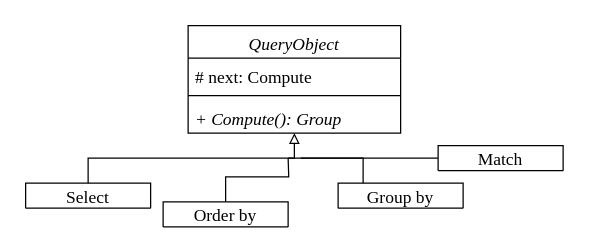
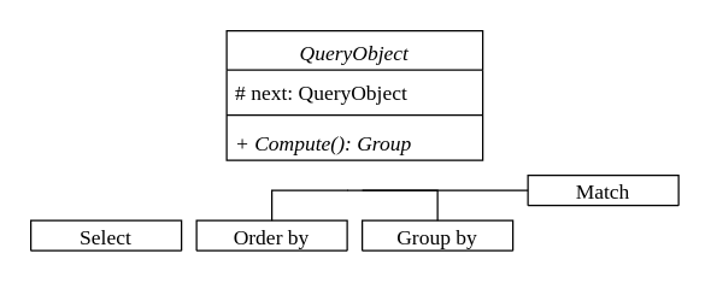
- <mxCell id="6" value="# next: Compute" style="text;strokeColor=none;fillColor=none;align=left;verticalAlign=top;spacingLeft=4;spacingRight=4;overflow=hidden;rotatable=0;points=[[0,0.5],[1,0.5]];portConstraint=eastwest;fontFamily=CMU Serif;fontSize=14;" parent="5" vertex="1"><mxGeometry y="26" width="170" height="26" as="geometry" /></mxCell>
+ <mxCell id="6" value="# next: QueryObject" style="text;strokeColor=none;fillColor=none;align=left;verticalAlign=top;spacingLeft=4;spacingRight=4;overflow=hidden;rotatable=0;points=[[0,0.5],[1,0.5]];portConstraint=eastwest;fontFamily=CMU Serif;fontSize=14;" parent="5" vertex="1"><mxGeometry y="26" width="170" height="26" as="geometry" /></mxCell>
- <mxCell id="4" style="edgeStyle=orthogonalEdgeStyle;rounded=0;orthogonalLoop=1;jettySize=auto;html=1;entryX=0.5;entryY=0;entryDx=0;entryDy=0;fontSize=14;endArrow=none;endFill=0;startArrow=block;startFill=0;" edge="1" parent="1" source="5" target="13"><mxGeometry relative="1" as="geometry"><Array as="points"><mxPoint x="235" y="126" /><mxPoint x="70" y="126" /></Array></mxGeometry></mxCell>
- <mxCell id="10" value="Group by" style="swimlane;fontStyle=0;childLayout=stackLayout;horizontal=1;startSize=26;fillColor=none;horizontalStack=0;resizeParent=1;resizeParentMax=0;resizeLast=0;collapsible=1;marginBottom=0;fontFamily=CMU Serif;fontSize=14;" vertex="1" parent="1"><mxGeometry x="270" y="146" width="100" height="20" as="geometry" /></mxCell>
+ <mxCell id="10" value="Group by" style="swimlane;fontStyle=0;childLayout=stackLayout;horizontal=1;startSize=26;fillColor=none;horizontalStack=0;resizeParent=1;resizeParentMax=0;resizeLast=0;collapsible=1;marginBottom=0;fontFamily=CMU Serif;fontSize=14;" vertex="1" parent="1"><mxGeometry x="240" y="146" width="100" height="20" as="geometry" /></mxCell>
- <mxCell id="3" value="Order by" style="swimlane;fontStyle=0;childLayout=stackLayout;horizontal=1;startSize=26;fillColor=none;horizontalStack=0;resizeParent=1;resizeParentMax=0;resizeLast=0;collapsible=1;marginBottom=0;fontFamily=CMU Serif;fontSize=14;" parent="1" vertex="1"><mxGeometry x="130" y="161" width="100" height="20" as="geometry" /></mxCell>
+ <mxCell id="3" value="Order by" style="swimlane;fontStyle=0;childLayout=stackLayout;horizontal=1;startSize=26;fillColor=none;horizontalStack=0;resizeParent=1;resizeParentMax=0;resizeLast=0;collapsible=1;marginBottom=0;fontFamily=CMU Serif;fontSize=14;" parent="1" vertex="1"><mxGeometry x="130" y="146" width="100" height="20" as="geometry" /></mxCell>
